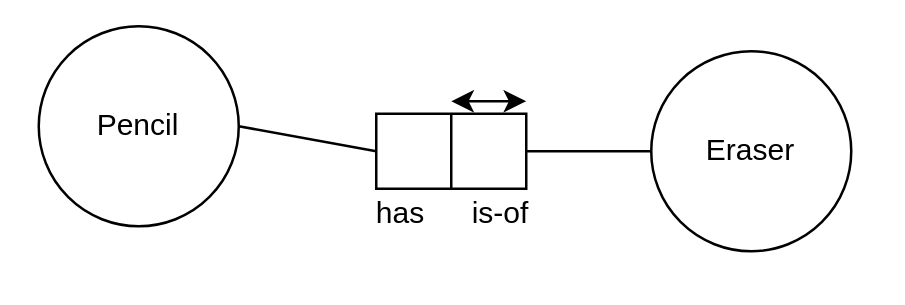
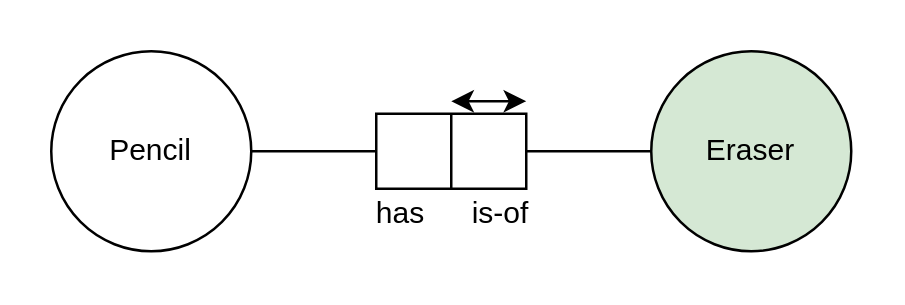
- <mxCell id="2" value="Pencil" style="ellipse;whiteSpace=wrap;html=1;aspect=fixed;" parent="1" vertex="1"><mxGeometry x="15" y="10" width="80" height="80" as="geometry" /></mxCell>
+ <mxCell id="2" value="Pencil" style="ellipse;whiteSpace=wrap;html=1;aspect=fixed;" parent="1" vertex="1"><mxGeometry x="20" y="20" width="80" height="80" as="geometry" /></mxCell>
- <mxCell id="3" value="Eraser" style="ellipse;whiteSpace=wrap;html=1;aspect=fixed;" parent="1" vertex="1"><mxGeometry x="260" y="20" width="80" height="80" as="geometry" /></mxCell>
+ <mxCell id="3" value="Eraser" style="ellipse;whiteSpace=wrap;html=1;aspect=fixed;fillColor=#d5e8d4;" parent="1" vertex="1"><mxGeometry x="260" y="20" width="80" height="80" as="geometry" /></mxCell>
